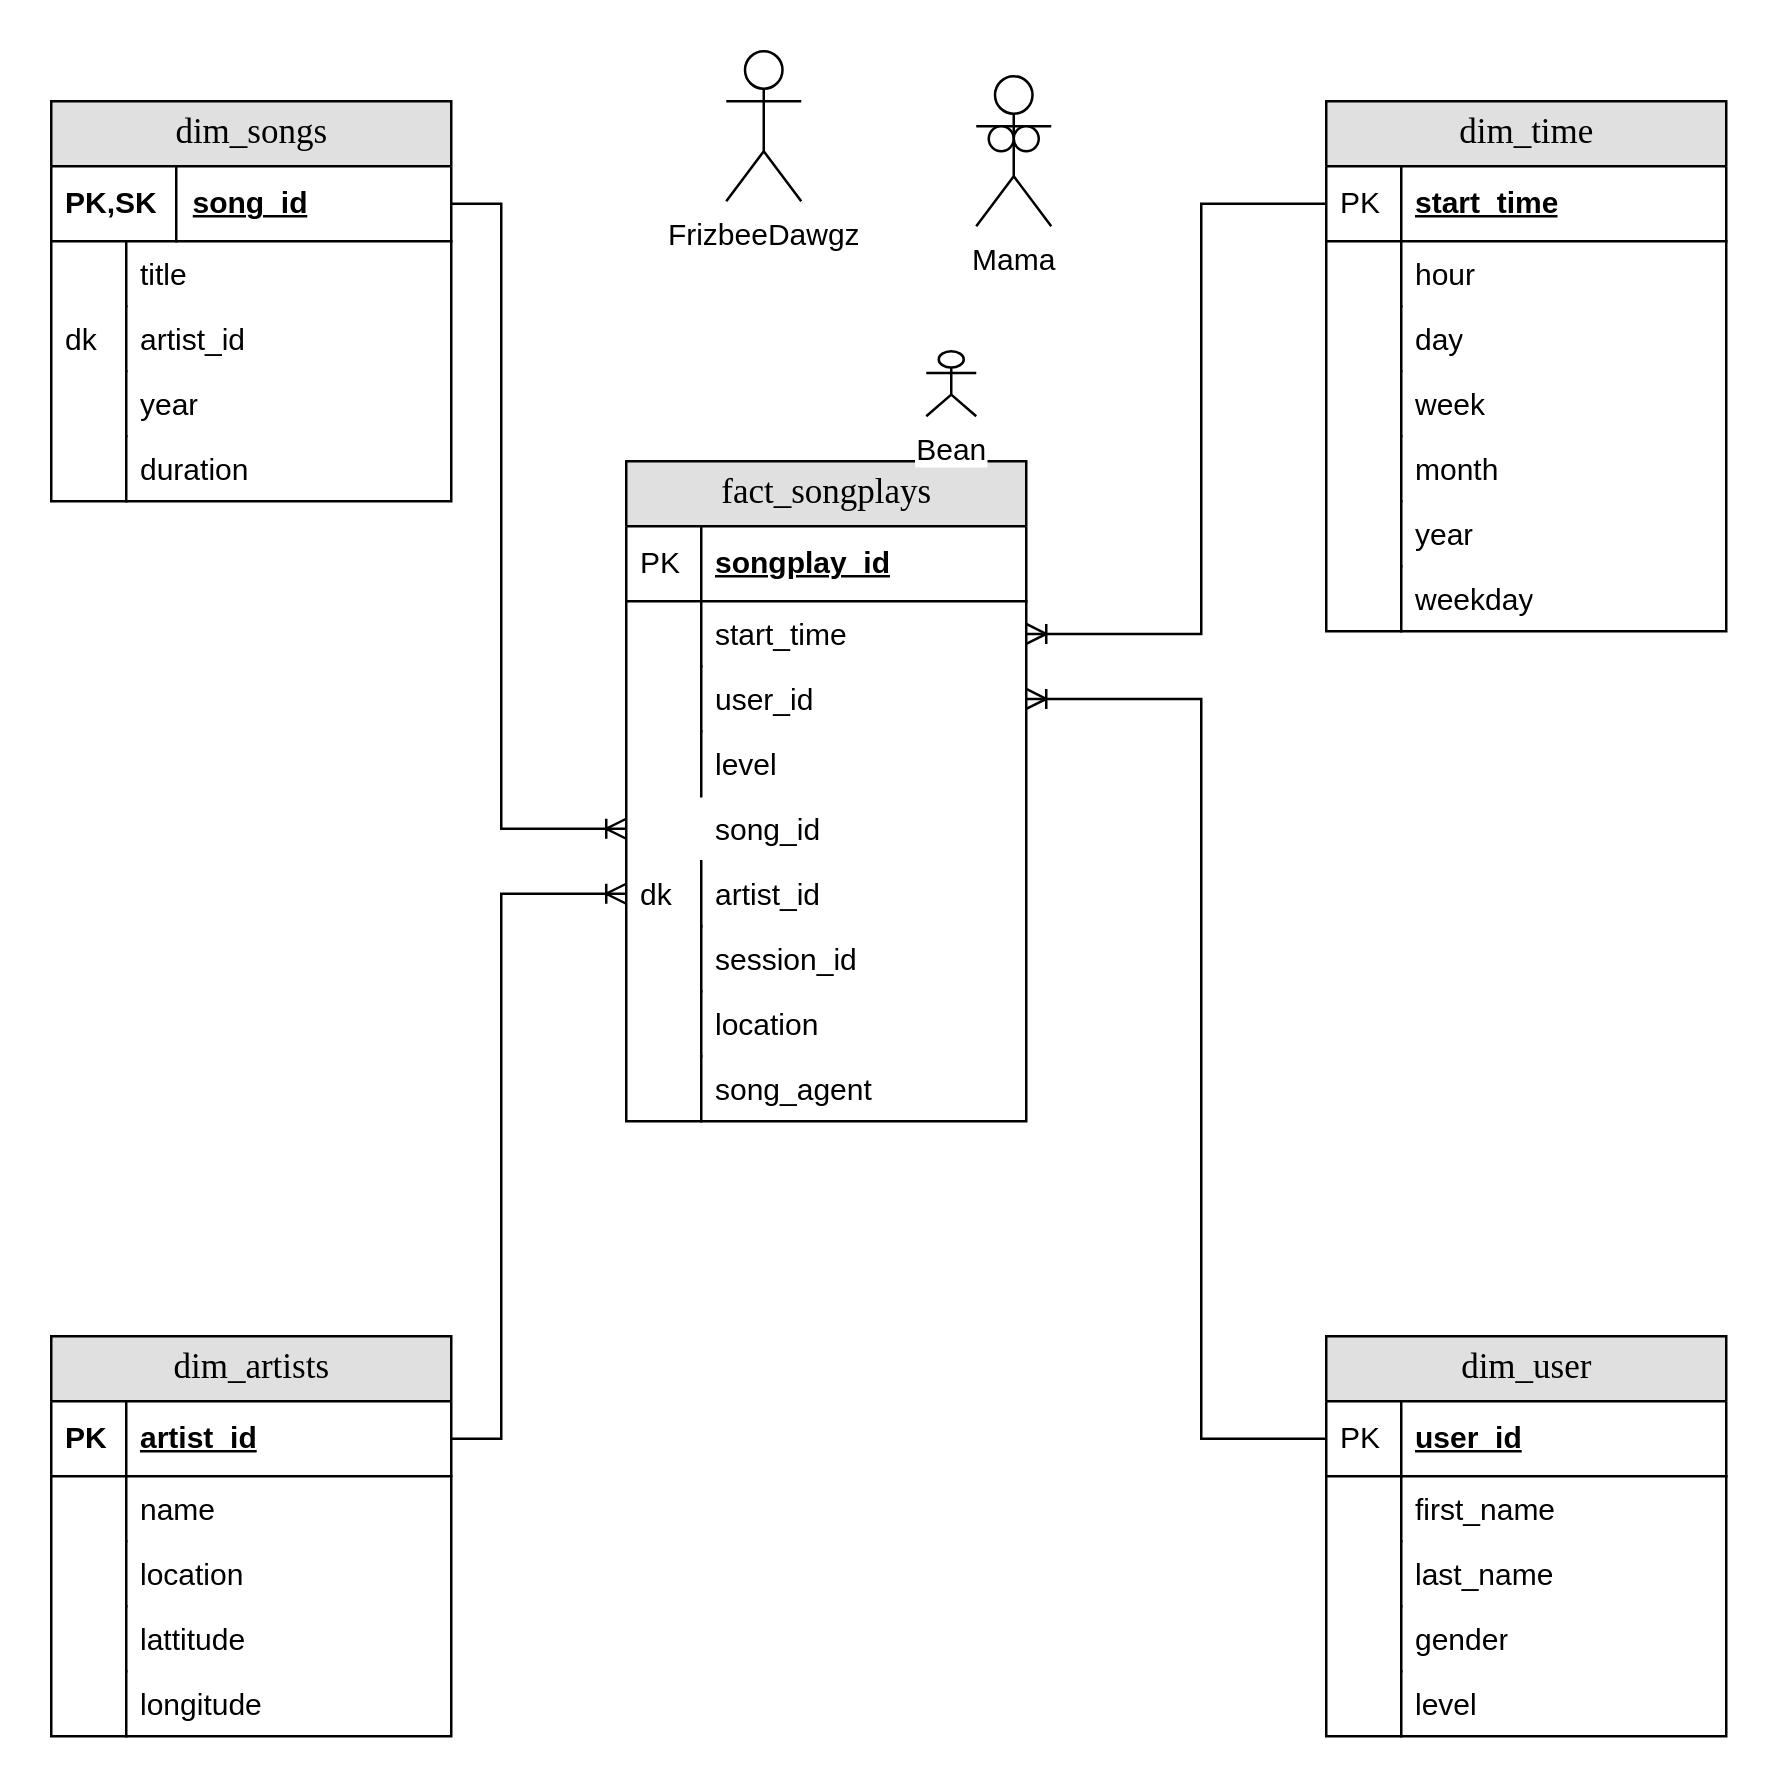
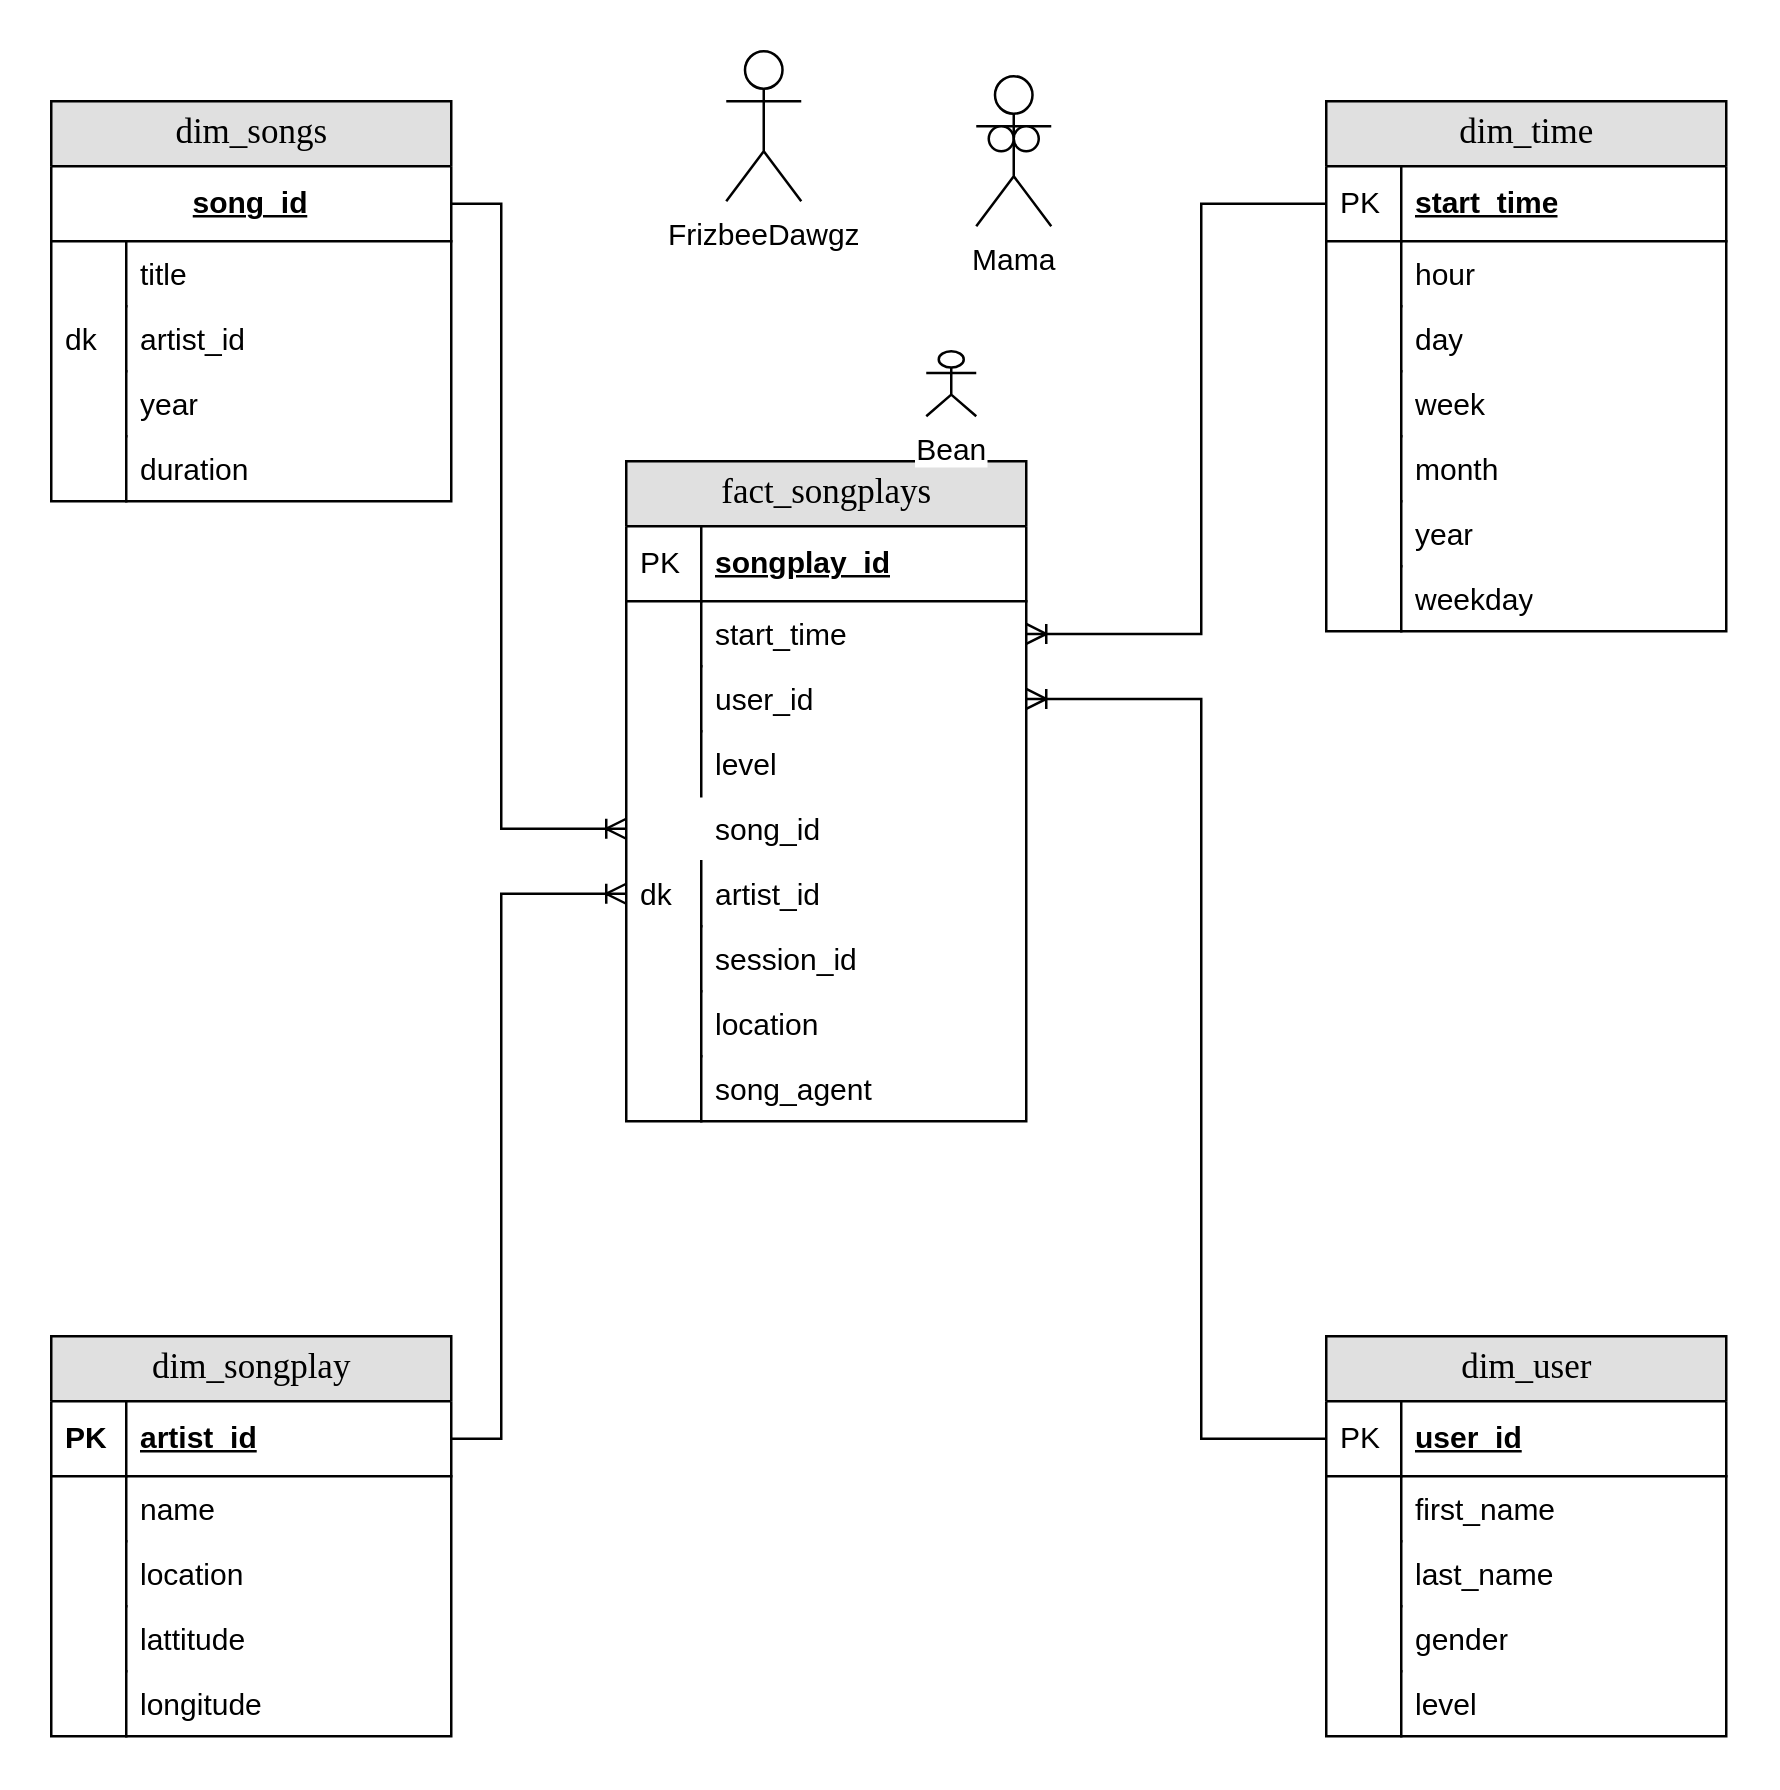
- <mxCell id="38" value="PK,SK" style="shape=partialRectangle;fontStyle=1;top=0;left=0;bottom=0;html=1;fillColor=none;align=left;verticalAlign=middle;spacingLeft=4;spacingRight=4;whiteSpace=wrap;overflow=hidden;rotatable=0;points=[];portConstraint=eastwest;part=1;" parent="37" vertex="1" connectable="0"><mxGeometry width="50" height="30" as="geometry" /></mxCell>
- <mxCell id="25" value="dim_artists" style="swimlane;html=1;fontStyle=0;childLayout=stackLayout;horizontal=1;startSize=26;fillColor=#e0e0e0;horizontalStack=0;resizeParent=1;resizeLast=0;collapsible=1;marginBottom=0;swimlaneFillColor=#ffffff;align=center;rounded=0;shadow=0;comic=0;labelBackgroundColor=none;strokeWidth=1;fontFamily=Verdana;fontSize=14" parent="1" vertex="1"><mxGeometry x="20" y="534" width="160" height="160" as="geometry" /></mxCell>
+ <mxCell id="25" value="dim_songplay" style="swimlane;html=1;fontStyle=0;childLayout=stackLayout;horizontal=1;startSize=26;fillColor=#e0e0e0;horizontalStack=0;resizeParent=1;resizeLast=0;collapsible=1;marginBottom=0;swimlaneFillColor=#ffffff;align=center;rounded=0;shadow=0;comic=0;labelBackgroundColor=none;strokeWidth=1;fontFamily=Verdana;fontSize=14" parent="1" vertex="1"><mxGeometry x="20" y="534" width="160" height="160" as="geometry" /></mxCell>
